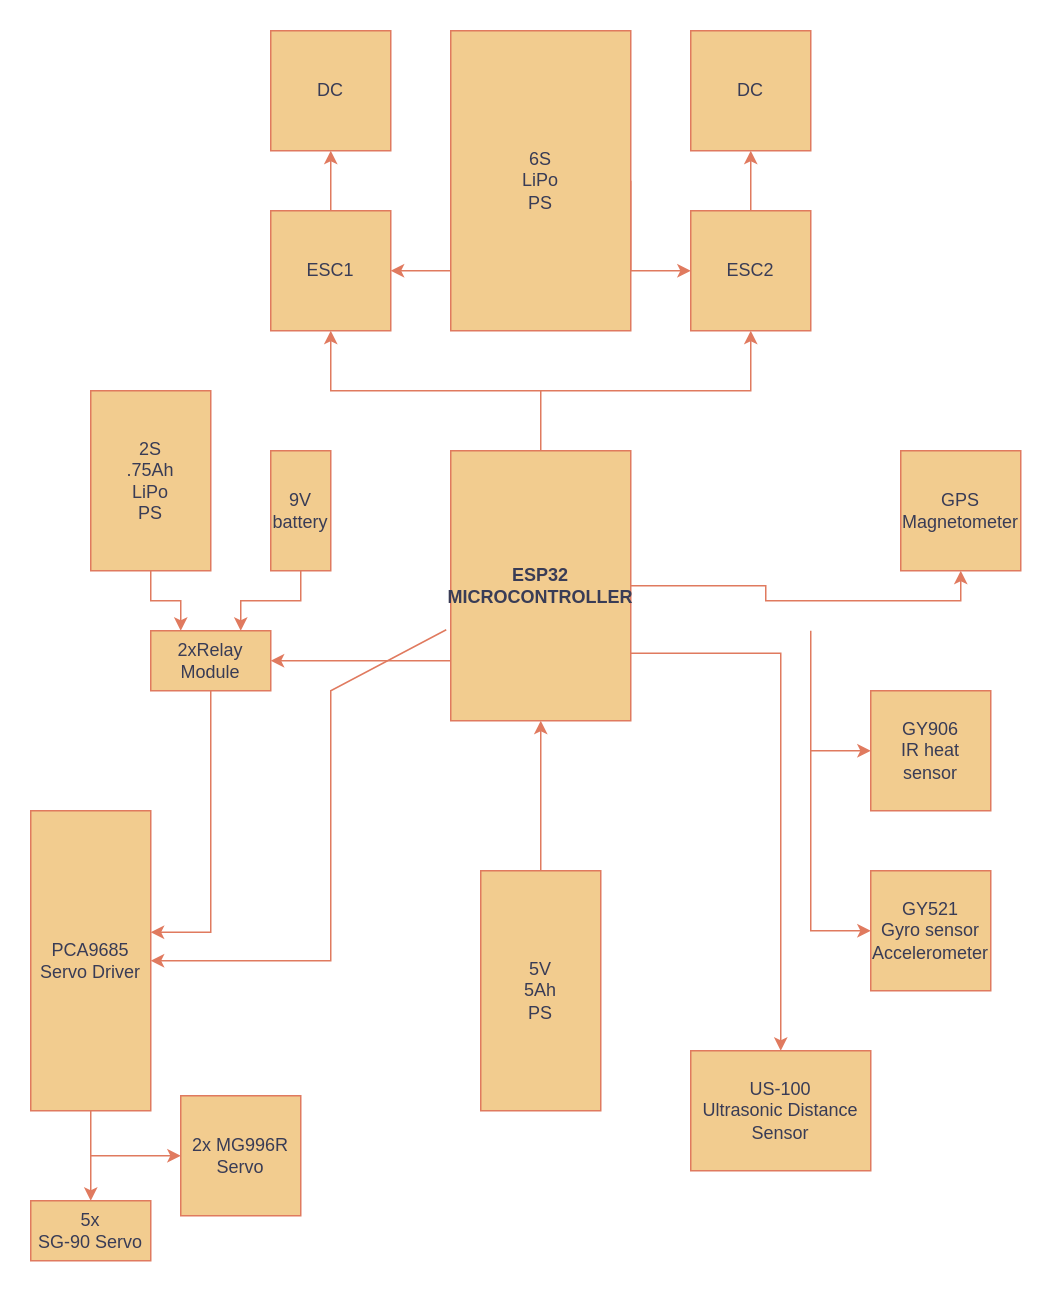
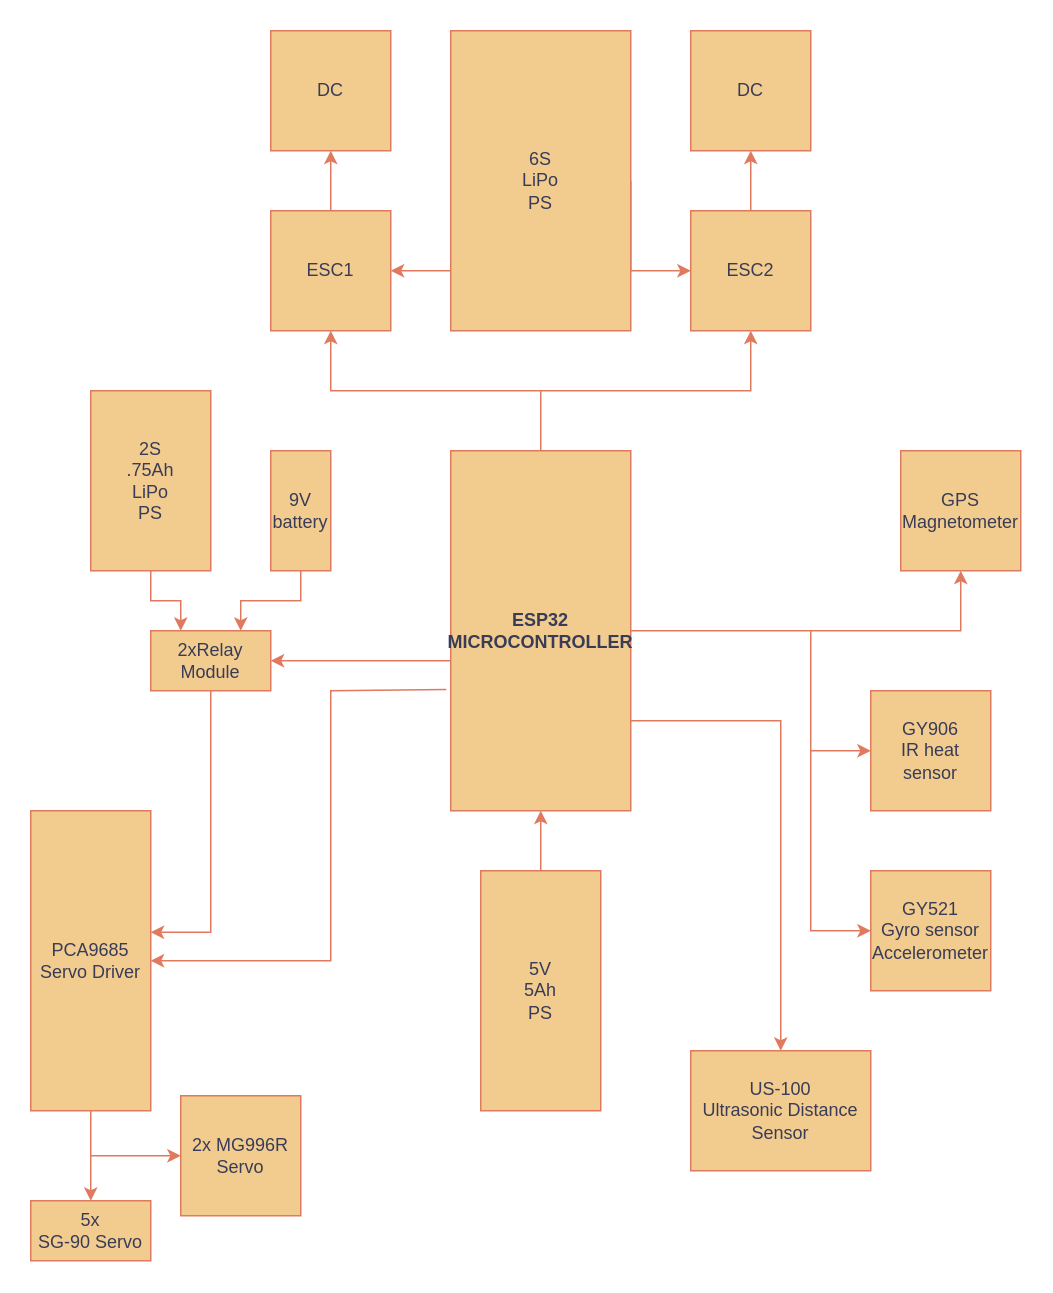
- <mxCell id="6" value="&lt;b&gt;ESP32&lt;br&gt;MICROCONTROLLER&lt;/b&gt;" style="rounded=0;whiteSpace=wrap;html=1;labelBackgroundColor=none;fillColor=#F2CC8F;strokeColor=#E07A5F;fontColor=#393C56;" parent="1" vertex="1"><mxGeometry x="300" y="300" width="120" height="180" as="geometry" /></mxCell>
+ <mxCell id="6" value="&lt;b&gt;ESP32&lt;br&gt;MICROCONTROLLER&lt;/b&gt;" style="rounded=0;whiteSpace=wrap;html=1;labelBackgroundColor=none;fillColor=#F2CC8F;strokeColor=#E07A5F;fontColor=#393C56;" parent="1" vertex="1"><mxGeometry x="300" y="300" width="120" height="240" as="geometry" /></mxCell>
